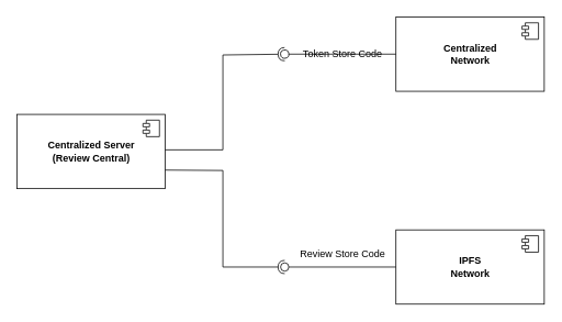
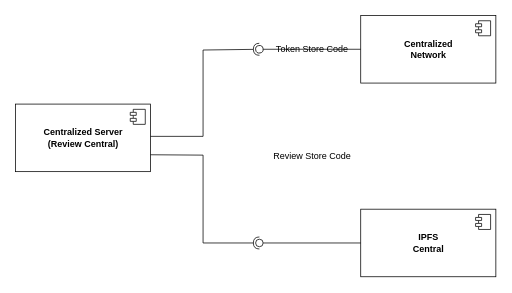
- <mxCell id="15" value="Review Store Code" style="text;html=1;resizable=0;autosize=1;align=center;verticalAlign=middle;points=[];fillColor=none;strokeColor=none;rounded=0;" vertex="1" parent="1"><mxGeometry x="355" y="298" width="120" height="20" as="geometry" /></mxCell>
+ <mxCell id="15" value="Review Store Code" style="text;html=1;resizable=0;autosize=1;align=center;verticalAlign=middle;points=[];fillColor=none;strokeColor=none;rounded=0;" vertex="1" parent="1"><mxGeometry x="355" y="198" width="120" height="20" as="geometry" /></mxCell>
- <mxCell id="6" value="&lt;div&gt;&lt;b&gt;IPFS&lt;/b&gt;&lt;/div&gt;&lt;div&gt;&lt;b&gt;Network&lt;br&gt;&lt;/b&gt;&lt;/div&gt;" style="html=1;dropTarget=0;" vertex="1" parent="1"><mxGeometry x="480" y="278" width="180" height="90" as="geometry" /></mxCell>
+ <mxCell id="6" value="&lt;div&gt;&lt;b&gt;IPFS&lt;/b&gt;&lt;/div&gt;&lt;div&gt;&lt;b&gt;Central&lt;br&gt;&lt;/b&gt;&lt;/div&gt;" style="html=1;dropTarget=0;" vertex="1" parent="1"><mxGeometry x="480" y="278" width="180" height="90" as="geometry" /></mxCell>
